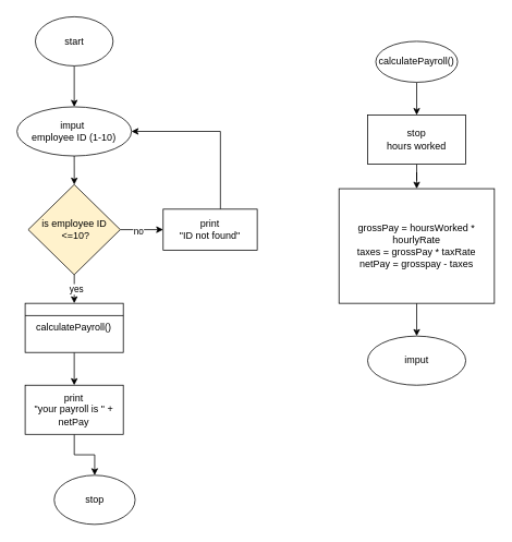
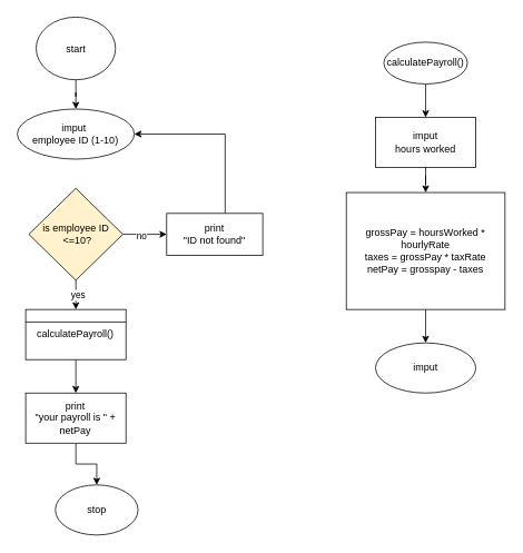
- <mxCell id="5" value="start" style="ellipse;whiteSpace=wrap;html=1;" parent="1" vertex="1"><mxGeometry x="42.75" y="20" width="95" height="60" as="geometry" /></mxCell>
+ <mxCell id="5" value="start" style="ellipse;whiteSpace=wrap;html=1;" parent="1" vertex="1"><mxGeometry x="42.75" y="20" width="95" height="75" as="geometry" /></mxCell>
- <mxCell id="12" value="stop&lt;div&gt;hours worked&lt;/div&gt;" style="rounded=0;whiteSpace=wrap;html=1;" parent="1" vertex="1"><mxGeometry x="449" y="140" width="120" height="60" as="geometry" /></mxCell>
+ <mxCell id="12" value="imput&lt;div&gt;hours worked&lt;/div&gt;" style="rounded=0;whiteSpace=wrap;html=1;" parent="1" vertex="1"><mxGeometry x="449" y="140" width="120" height="60" as="geometry" /></mxCell>
- <mxCell id="2" style="edgeStyle=orthogonalEdgeStyle;rounded=0;orthogonalLoop=1;jettySize=auto;html=1;" parent="1" source="3" target="10" edge="1"><mxGeometry relative="1" as="geometry" /></mxCell>
